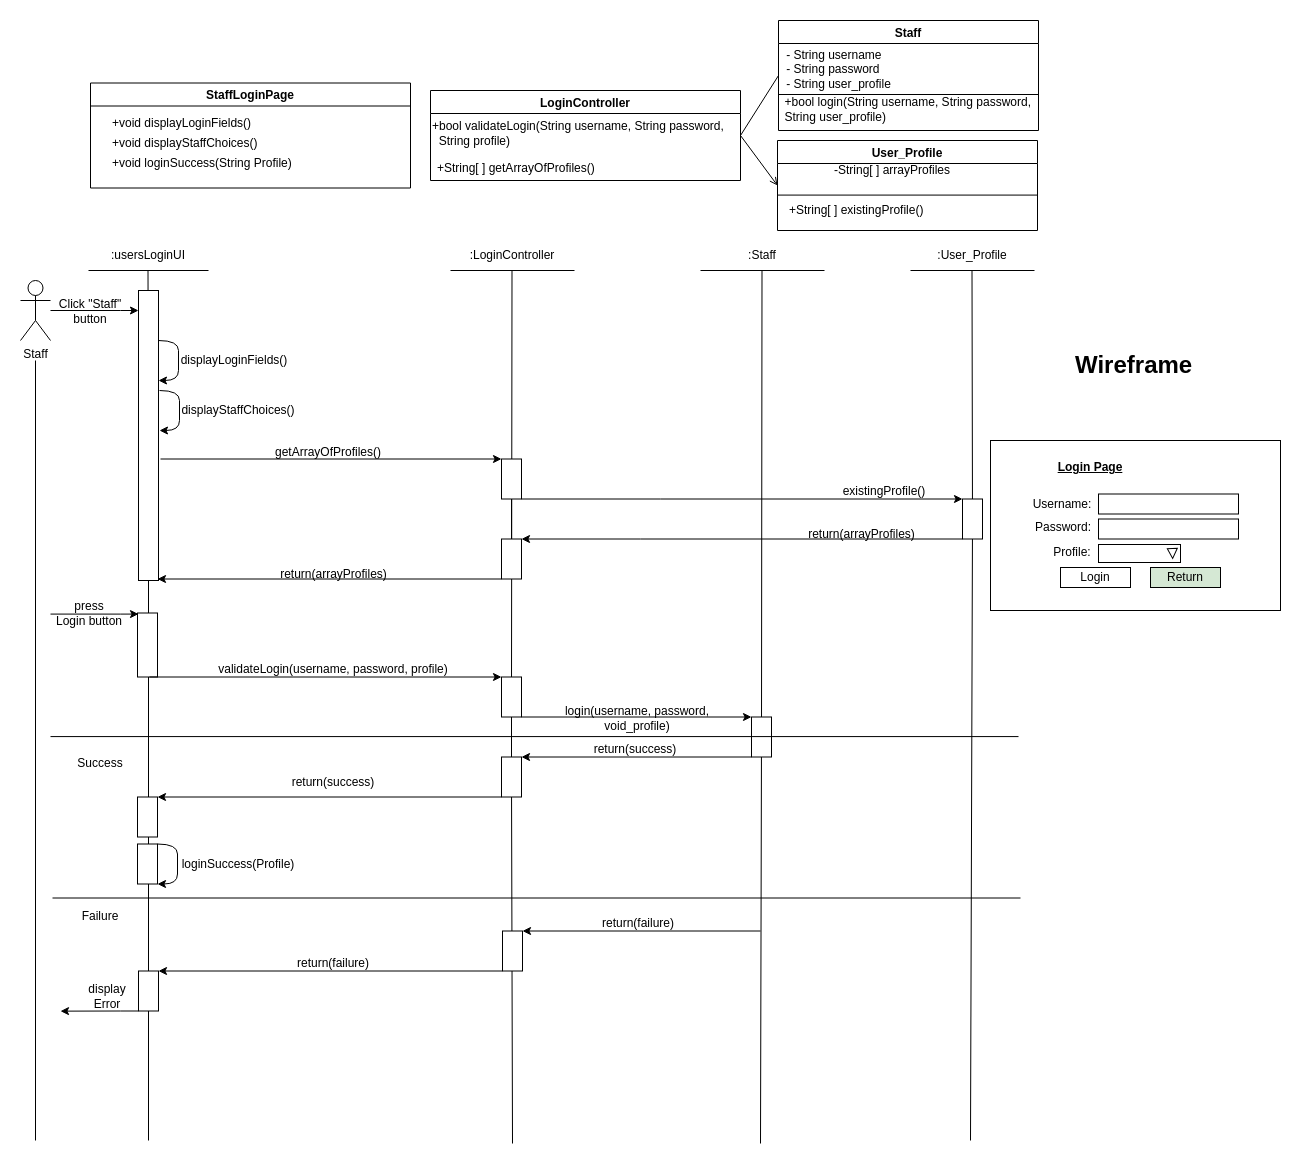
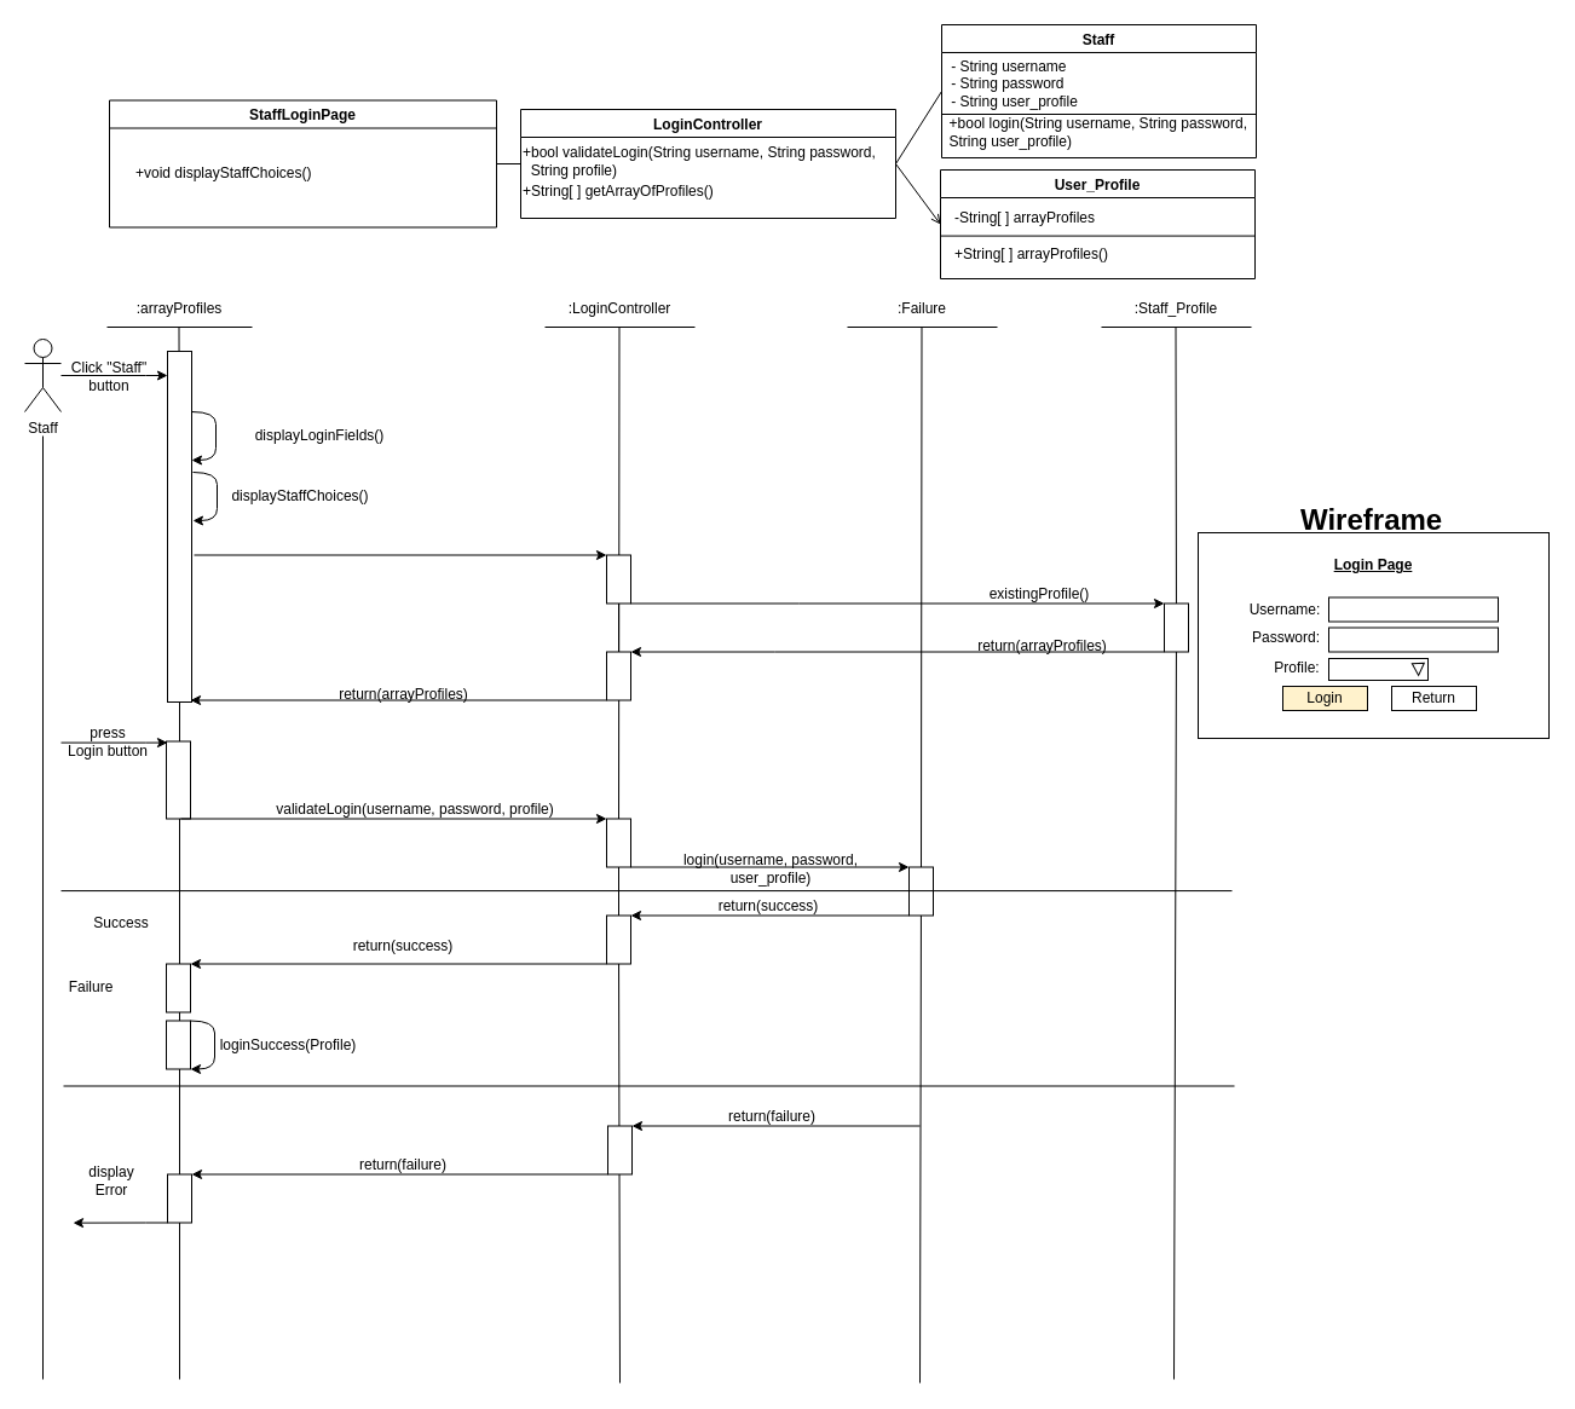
- <mxCell id="4" value="+void displayLoginFields()" style="text;html=1;align=left;verticalAlign=middle;resizable=0;points=[];autosize=1;strokeColor=none;fillColor=none;" parent="2" vertex="1"><mxGeometry x="20" y="30" width="150" height="20" as="geometry" /></mxCell>
+ <mxCell id="13" value="" style="endArrow=none;html=1;rounded=0;entryX=0;entryY=0.5;entryDx=0;entryDy=0;exitX=1;exitY=0.5;exitDx=0;exitDy=0;" parent="1" source="2" target="6" edge="1"><mxGeometry width="50" height="50" relative="1" as="geometry"><mxPoint x="410" y="120" as="sourcePoint" /><mxPoint x="470" y="120" as="targetPoint" /></mxGeometry></mxCell>
- <mxCell id="5" value="+void loginSuccess(String Profile)" style="text;html=1;align=left;verticalAlign=middle;resizable=0;points=[];autosize=1;strokeColor=none;fillColor=none;" parent="2" vertex="1"><mxGeometry x="20" y="70" width="200" height="20" as="geometry" /></mxCell>
- <mxCell id="8" value="+String[ ] getArrayOfProfiles()" style="text;html=1;align=left;verticalAlign=middle;resizable=0;points=[];autosize=1;strokeColor=none;fillColor=none;" parent="6" vertex="1"><mxGeometry x="5" y="68" width="170" height="20" as="geometry" /></mxCell>
+ <mxCell id="8" value="+String[ ] getArrayOfProfiles()" style="text;html=1;align=left;verticalAlign=middle;resizable=0;points=[];autosize=1;strokeColor=none;fillColor=none;" parent="6" vertex="1"><mxGeometry y="58" width="170" height="20" as="geometry" /></mxCell>
- <mxCell id="70" value="&lt;div&gt;-String[ ] arrayProfiles&lt;/div&gt;" style="text;html=1;align=left;verticalAlign=middle;resizable=0;points=[];autosize=1;strokeColor=none;fillColor=none;" parent="69" vertex="1"><mxGeometry x="55" y="20" width="130" height="20" as="geometry" /></mxCell>
+ <mxCell id="70" value="&lt;div&gt;-String[ ] arrayProfiles&lt;/div&gt;" style="text;html=1;align=left;verticalAlign=middle;resizable=0;points=[];autosize=1;strokeColor=none;fillColor=none;" parent="69" vertex="1"><mxGeometry x="10" y="30" width="130" height="20" as="geometry" /></mxCell>
- <mxCell id="71" value="+String[ ] existingProfile()" style="text;html=1;align=left;verticalAlign=middle;resizable=0;points=[];autosize=1;strokeColor=none;fillColor=none;" parent="69" vertex="1"><mxGeometry x="10" y="60" width="150" height="20" as="geometry" /></mxCell>
+ <mxCell id="71" value="+String[ ] arrayProfiles()" style="text;html=1;align=left;verticalAlign=middle;resizable=0;points=[];autosize=1;strokeColor=none;fillColor=none;" parent="69" vertex="1"><mxGeometry x="10" y="60" width="150" height="20" as="geometry" /></mxCell>
- <mxCell id="16" value=":usersLoginUI" style="text;html=1;strokeColor=none;fillColor=none;align=center;verticalAlign=middle;whiteSpace=wrap;rounded=0;" parent="1" vertex="1"><mxGeometry x="88" y="240" width="120" height="30" as="geometry" /></mxCell>
+ <mxCell id="16" value=":arrayProfiles" style="text;html=1;strokeColor=none;fillColor=none;align=center;verticalAlign=middle;whiteSpace=wrap;rounded=0;" parent="1" vertex="1"><mxGeometry x="88" y="240" width="120" height="30" as="geometry" /></mxCell>
- <mxCell id="18" value=":Staff" style="text;html=1;strokeColor=none;fillColor=none;align=center;verticalAlign=middle;whiteSpace=wrap;rounded=0;" parent="1" vertex="1"><mxGeometry x="700" y="240" width="124" height="30" as="geometry" /></mxCell>
+ <mxCell id="18" value=":Failure" style="text;html=1;strokeColor=none;fillColor=none;align=center;verticalAlign=middle;whiteSpace=wrap;rounded=0;" parent="1" vertex="1"><mxGeometry x="700" y="240" width="124" height="30" as="geometry" /></mxCell>
- <mxCell id="74" value=":User_Profile" style="text;html=1;strokeColor=none;fillColor=none;align=center;verticalAlign=middle;whiteSpace=wrap;rounded=0;" parent="1" vertex="1"><mxGeometry x="910" y="240" width="124" height="30" as="geometry" /></mxCell>
+ <mxCell id="74" value=":Staff_Profile" style="text;html=1;strokeColor=none;fillColor=none;align=center;verticalAlign=middle;whiteSpace=wrap;rounded=0;" parent="1" vertex="1"><mxGeometry x="910" y="240" width="124" height="30" as="geometry" /></mxCell>
- <mxCell id="96" value="displayLoginFields()" style="text;html=1;strokeColor=none;fillColor=none;align=center;verticalAlign=middle;whiteSpace=wrap;rounded=0;" parent="1" vertex="1"><mxGeometry x="194" y="345" width="80" height="30" as="geometry" /></mxCell>
+ <mxCell id="96" value="displayLoginFields()" style="text;html=1;strokeColor=none;fillColor=none;align=center;verticalAlign=middle;whiteSpace=wrap;rounded=0;" parent="1" vertex="1"><mxGeometry x="224" y="345" width="80" height="30" as="geometry" /></mxCell>
- <mxCell id="61" value="&lt;h1&gt;Wireframe&lt;/h1&gt;" style="text;html=1;strokeColor=none;fillColor=none;spacing=5;spacingTop=-20;whiteSpace=wrap;overflow=hidden;rounded=0;" parent="1" vertex="1"><mxGeometry x="1070" y="345" width="130" height="30" as="geometry" /></mxCell>
+ <mxCell id="61" value="&lt;h1&gt;Wireframe&lt;/h1&gt;" style="text;html=1;strokeColor=none;fillColor=none;spacing=5;spacingTop=-20;whiteSpace=wrap;overflow=hidden;rounded=0;" parent="1" vertex="1"><mxGeometry x="1070" y="410" width="130" height="30" as="geometry" /></mxCell>
- <mxCell id="98" value="displayStaffChoices()" style="text;html=1;strokeColor=none;fillColor=none;align=center;verticalAlign=middle;whiteSpace=wrap;rounded=0;" parent="1" vertex="1"><mxGeometry x="198" y="395" width="80" height="30" as="geometry" /></mxCell>
+ <mxCell id="98" value="displayStaffChoices()" style="text;html=1;strokeColor=none;fillColor=none;align=center;verticalAlign=middle;whiteSpace=wrap;rounded=0;" parent="1" vertex="1"><mxGeometry x="208" y="395" width="80" height="30" as="geometry" /></mxCell>
- <mxCell id="84" value="getArrayOfProfiles()" style="text;html=1;strokeColor=none;fillColor=none;align=center;verticalAlign=middle;whiteSpace=wrap;rounded=0;" parent="1" vertex="1"><mxGeometry x="188" y="436.5" width="280" height="30" as="geometry" /></mxCell>
- <mxCell id="62" value="Login Page" style="text;html=1;strokeColor=none;fillColor=none;align=center;verticalAlign=middle;whiteSpace=wrap;rounded=0;fontStyle=5" parent="1" vertex="1"><mxGeometry x="1045" y="452" width="90" height="30" as="geometry" /></mxCell>
+ <mxCell id="62" value="Login Page" style="text;html=1;strokeColor=none;fillColor=none;align=center;verticalAlign=middle;whiteSpace=wrap;rounded=0;fontStyle=5" parent="1" vertex="1"><mxGeometry x="1090" y="452" width="90" height="30" as="geometry" /></mxCell>
- <mxCell id="88" value="existingProfile()" style="text;html=1;strokeColor=none;fillColor=none;align=center;verticalAlign=middle;whiteSpace=wrap;rounded=0;" parent="1" vertex="1"><mxGeometry x="833" y="475.5" width="102" height="30" as="geometry" /></mxCell>
+ <mxCell id="88" value="existingProfile()" style="text;html=1;strokeColor=none;fillColor=none;align=center;verticalAlign=middle;whiteSpace=wrap;rounded=0;" parent="1" vertex="1"><mxGeometry x="808" y="475.5" width="102" height="30" as="geometry" /></mxCell>
- <mxCell id="66" value="Login" style="rounded=0;whiteSpace=wrap;html=1;strokeColor=default;" parent="1" vertex="1"><mxGeometry x="1060" y="567" width="70" height="20" as="geometry" /></mxCell>
+ <mxCell id="66" value="Login" style="rounded=0;whiteSpace=wrap;html=1;strokeColor=default;fillColor=#fff2cc;" parent="1" vertex="1"><mxGeometry x="1060" y="567" width="70" height="20" as="geometry" /></mxCell>
- <mxCell id="67" value="Return" style="rounded=0;whiteSpace=wrap;html=1;strokeColor=default;fillColor=#d5e8d4;" parent="1" vertex="1"><mxGeometry x="1150" y="567" width="70" height="20" as="geometry" /></mxCell>
+ <mxCell id="67" value="Return" style="rounded=0;whiteSpace=wrap;html=1;strokeColor=default;" parent="1" vertex="1"><mxGeometry x="1150" y="567" width="70" height="20" as="geometry" /></mxCell>
- <mxCell id="31" value="&lt;span&gt;validateLogin&lt;/span&gt;(username, password, profile)" style="text;html=1;strokeColor=none;fillColor=none;align=center;verticalAlign=middle;whiteSpace=wrap;rounded=0;" parent="1" vertex="1"><mxGeometry x="193" y="653.5" width="280" height="30" as="geometry" /></mxCell>
+ <mxCell id="31" value="&lt;span&gt;validateLogin&lt;/span&gt;(username, password, profile)" style="text;html=1;strokeColor=none;fillColor=none;align=center;verticalAlign=middle;whiteSpace=wrap;rounded=0;" parent="1" vertex="1"><mxGeometry x="203" y="653.5" width="280" height="30" as="geometry" /></mxCell>
- <mxCell id="35" value="login(username, password,&lt;br&gt;void_profile)" style="text;html=1;strokeColor=none;fillColor=none;align=center;verticalAlign=middle;whiteSpace=wrap;rounded=0;" parent="1" vertex="1"><mxGeometry x="497" y="702.5" width="280" height="30" as="geometry" /></mxCell>
+ <mxCell id="35" value="login(username, password,&lt;br&gt;user_profile)" style="text;html=1;strokeColor=none;fillColor=none;align=center;verticalAlign=middle;whiteSpace=wrap;rounded=0;" parent="1" vertex="1"><mxGeometry x="497" y="702.5" width="280" height="30" as="geometry" /></mxCell>
- <mxCell id="48" value="Failure" style="text;html=1;strokeColor=none;fillColor=none;align=center;verticalAlign=middle;whiteSpace=wrap;rounded=0;" parent="1" vertex="1"><mxGeometry x="70" y="900.5" width="60" height="30" as="geometry" /></mxCell>
+ <mxCell id="48" value="Failure" style="text;html=1;strokeColor=none;fillColor=none;align=center;verticalAlign=middle;whiteSpace=wrap;rounded=0;" parent="1" vertex="1"><mxGeometry x="45" y="800.5" width="60" height="30" as="geometry" /></mxCell>
- <mxCell id="90" value="display&lt;br&gt;Error" style="text;html=1;strokeColor=none;fillColor=none;align=center;verticalAlign=middle;whiteSpace=wrap;rounded=0;" parent="1" vertex="1"><mxGeometry x="77" y="980.5" width="60" height="30" as="geometry" /></mxCell>
+ <mxCell id="90" value="display&lt;br&gt;Error" style="text;html=1;strokeColor=none;fillColor=none;align=center;verticalAlign=middle;whiteSpace=wrap;rounded=0;" parent="1" vertex="1"><mxGeometry x="62" y="960.5" width="60" height="30" as="geometry" /></mxCell>
